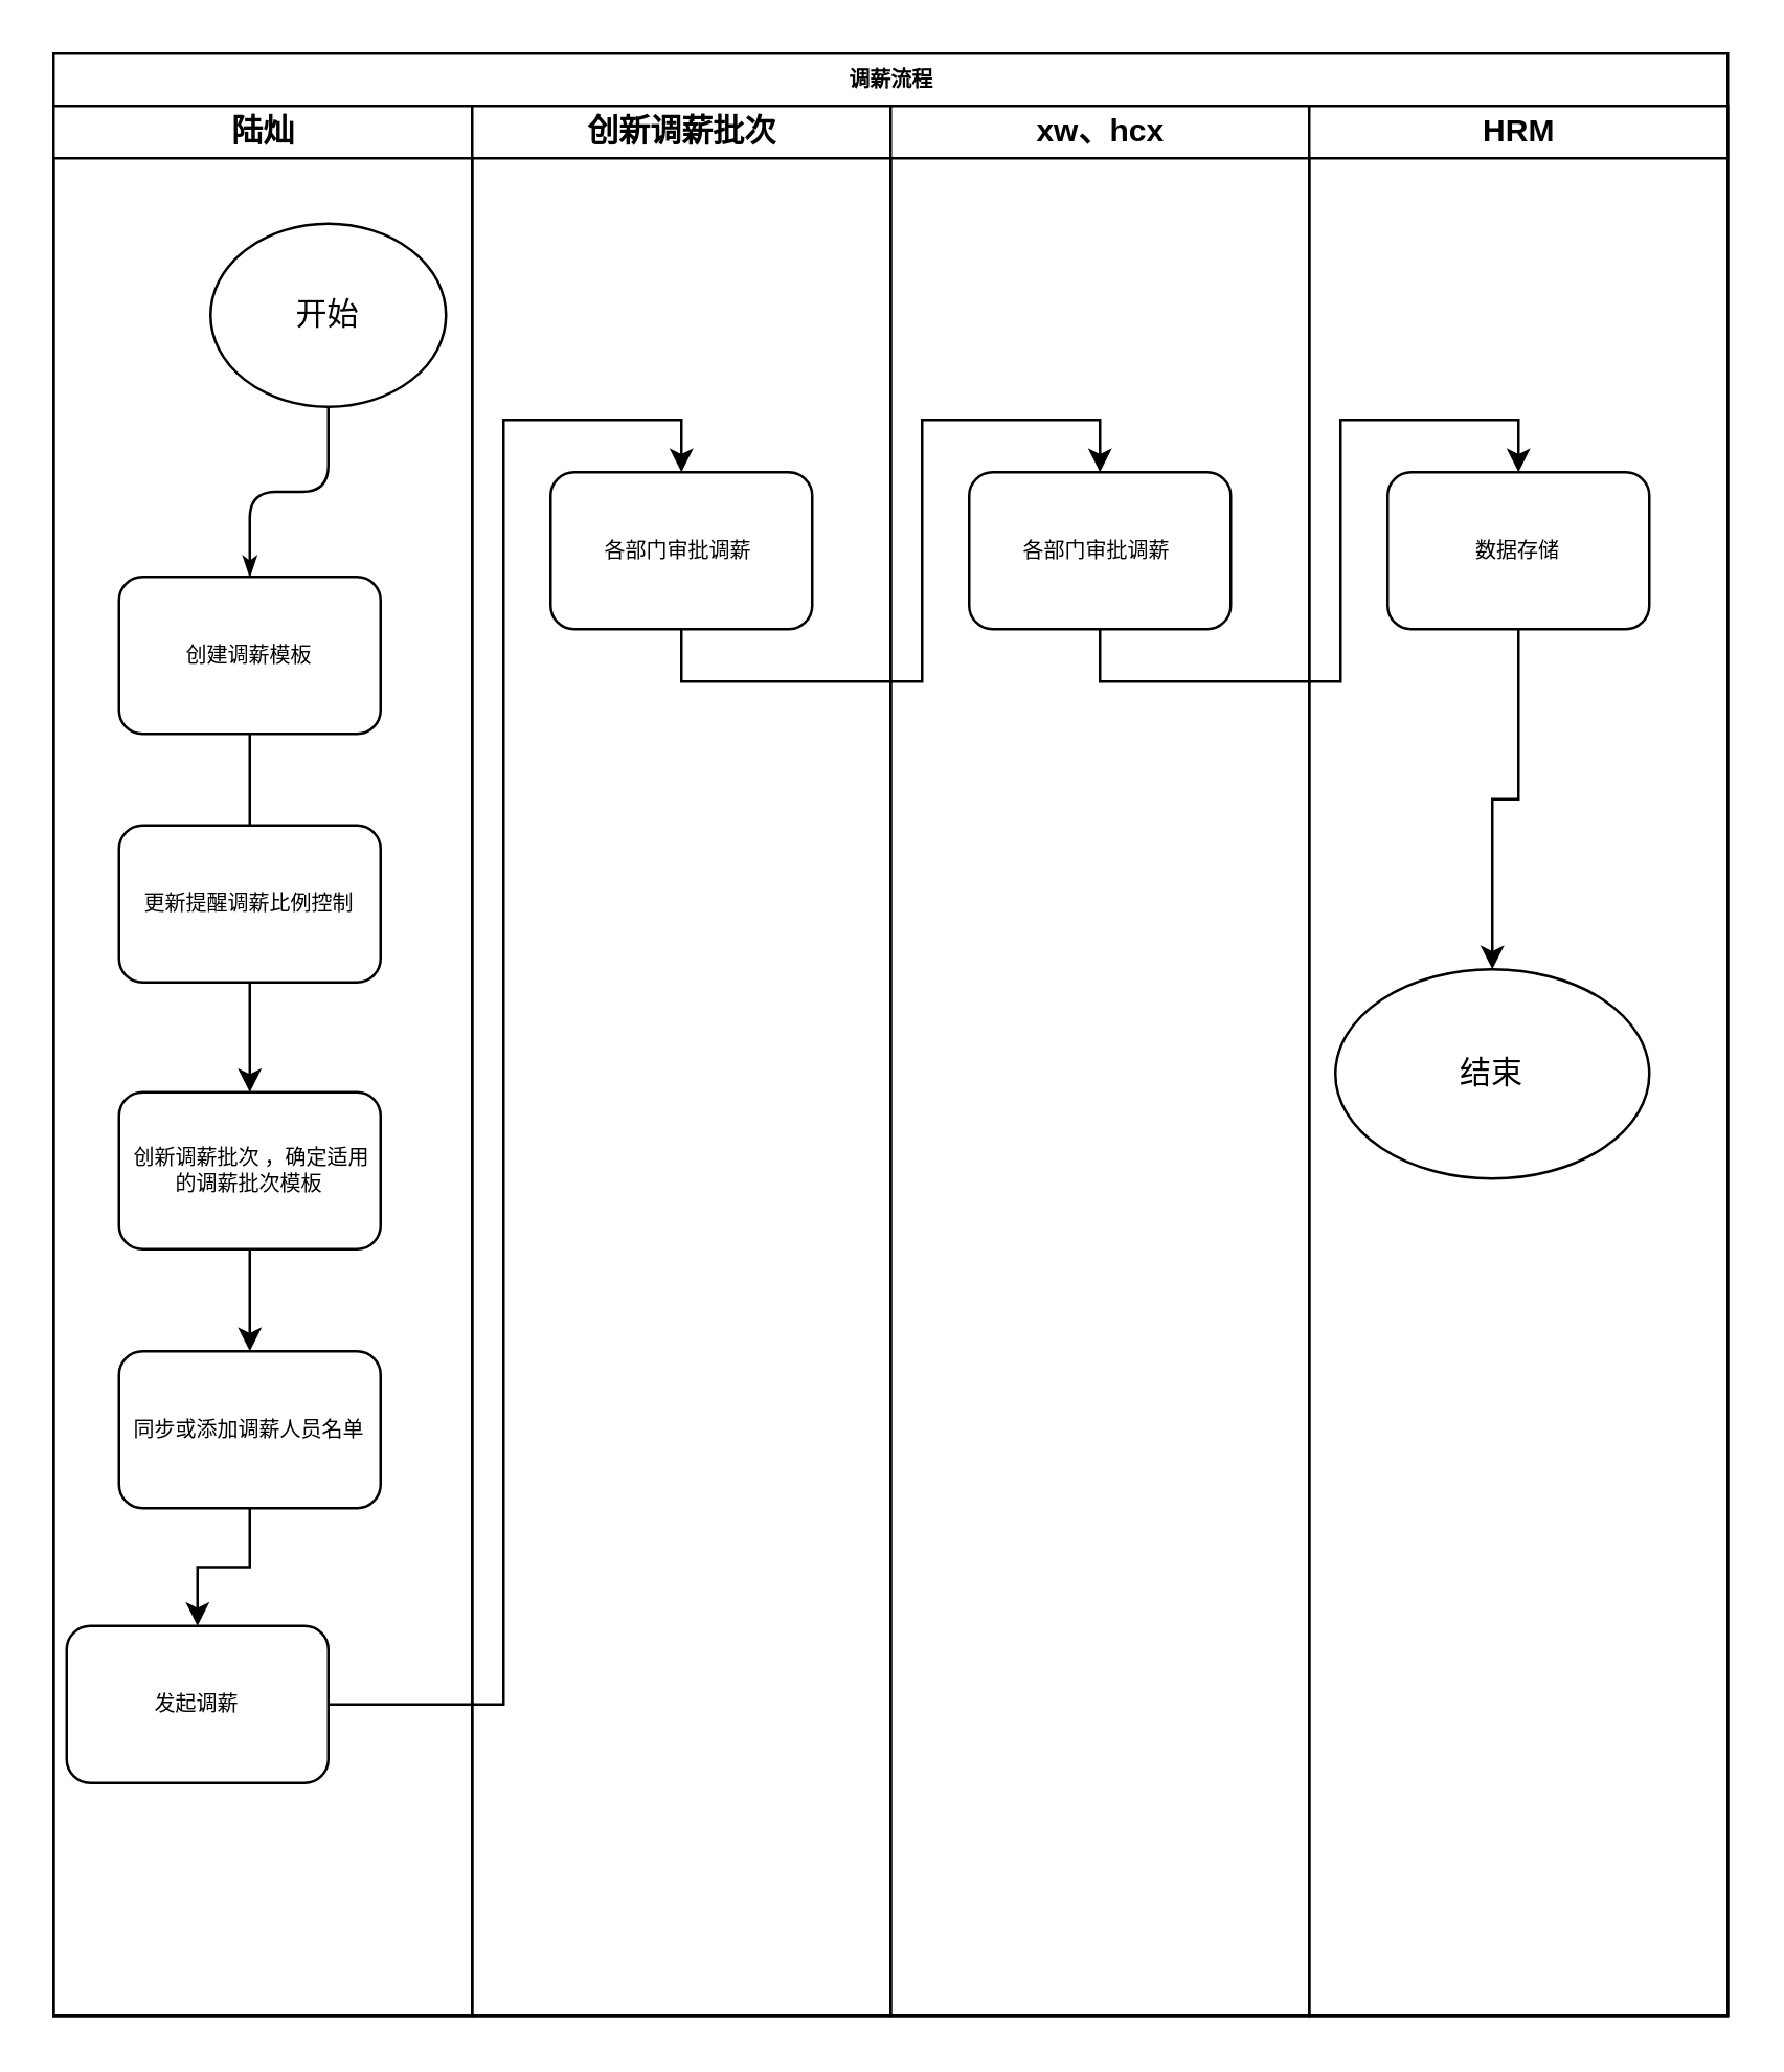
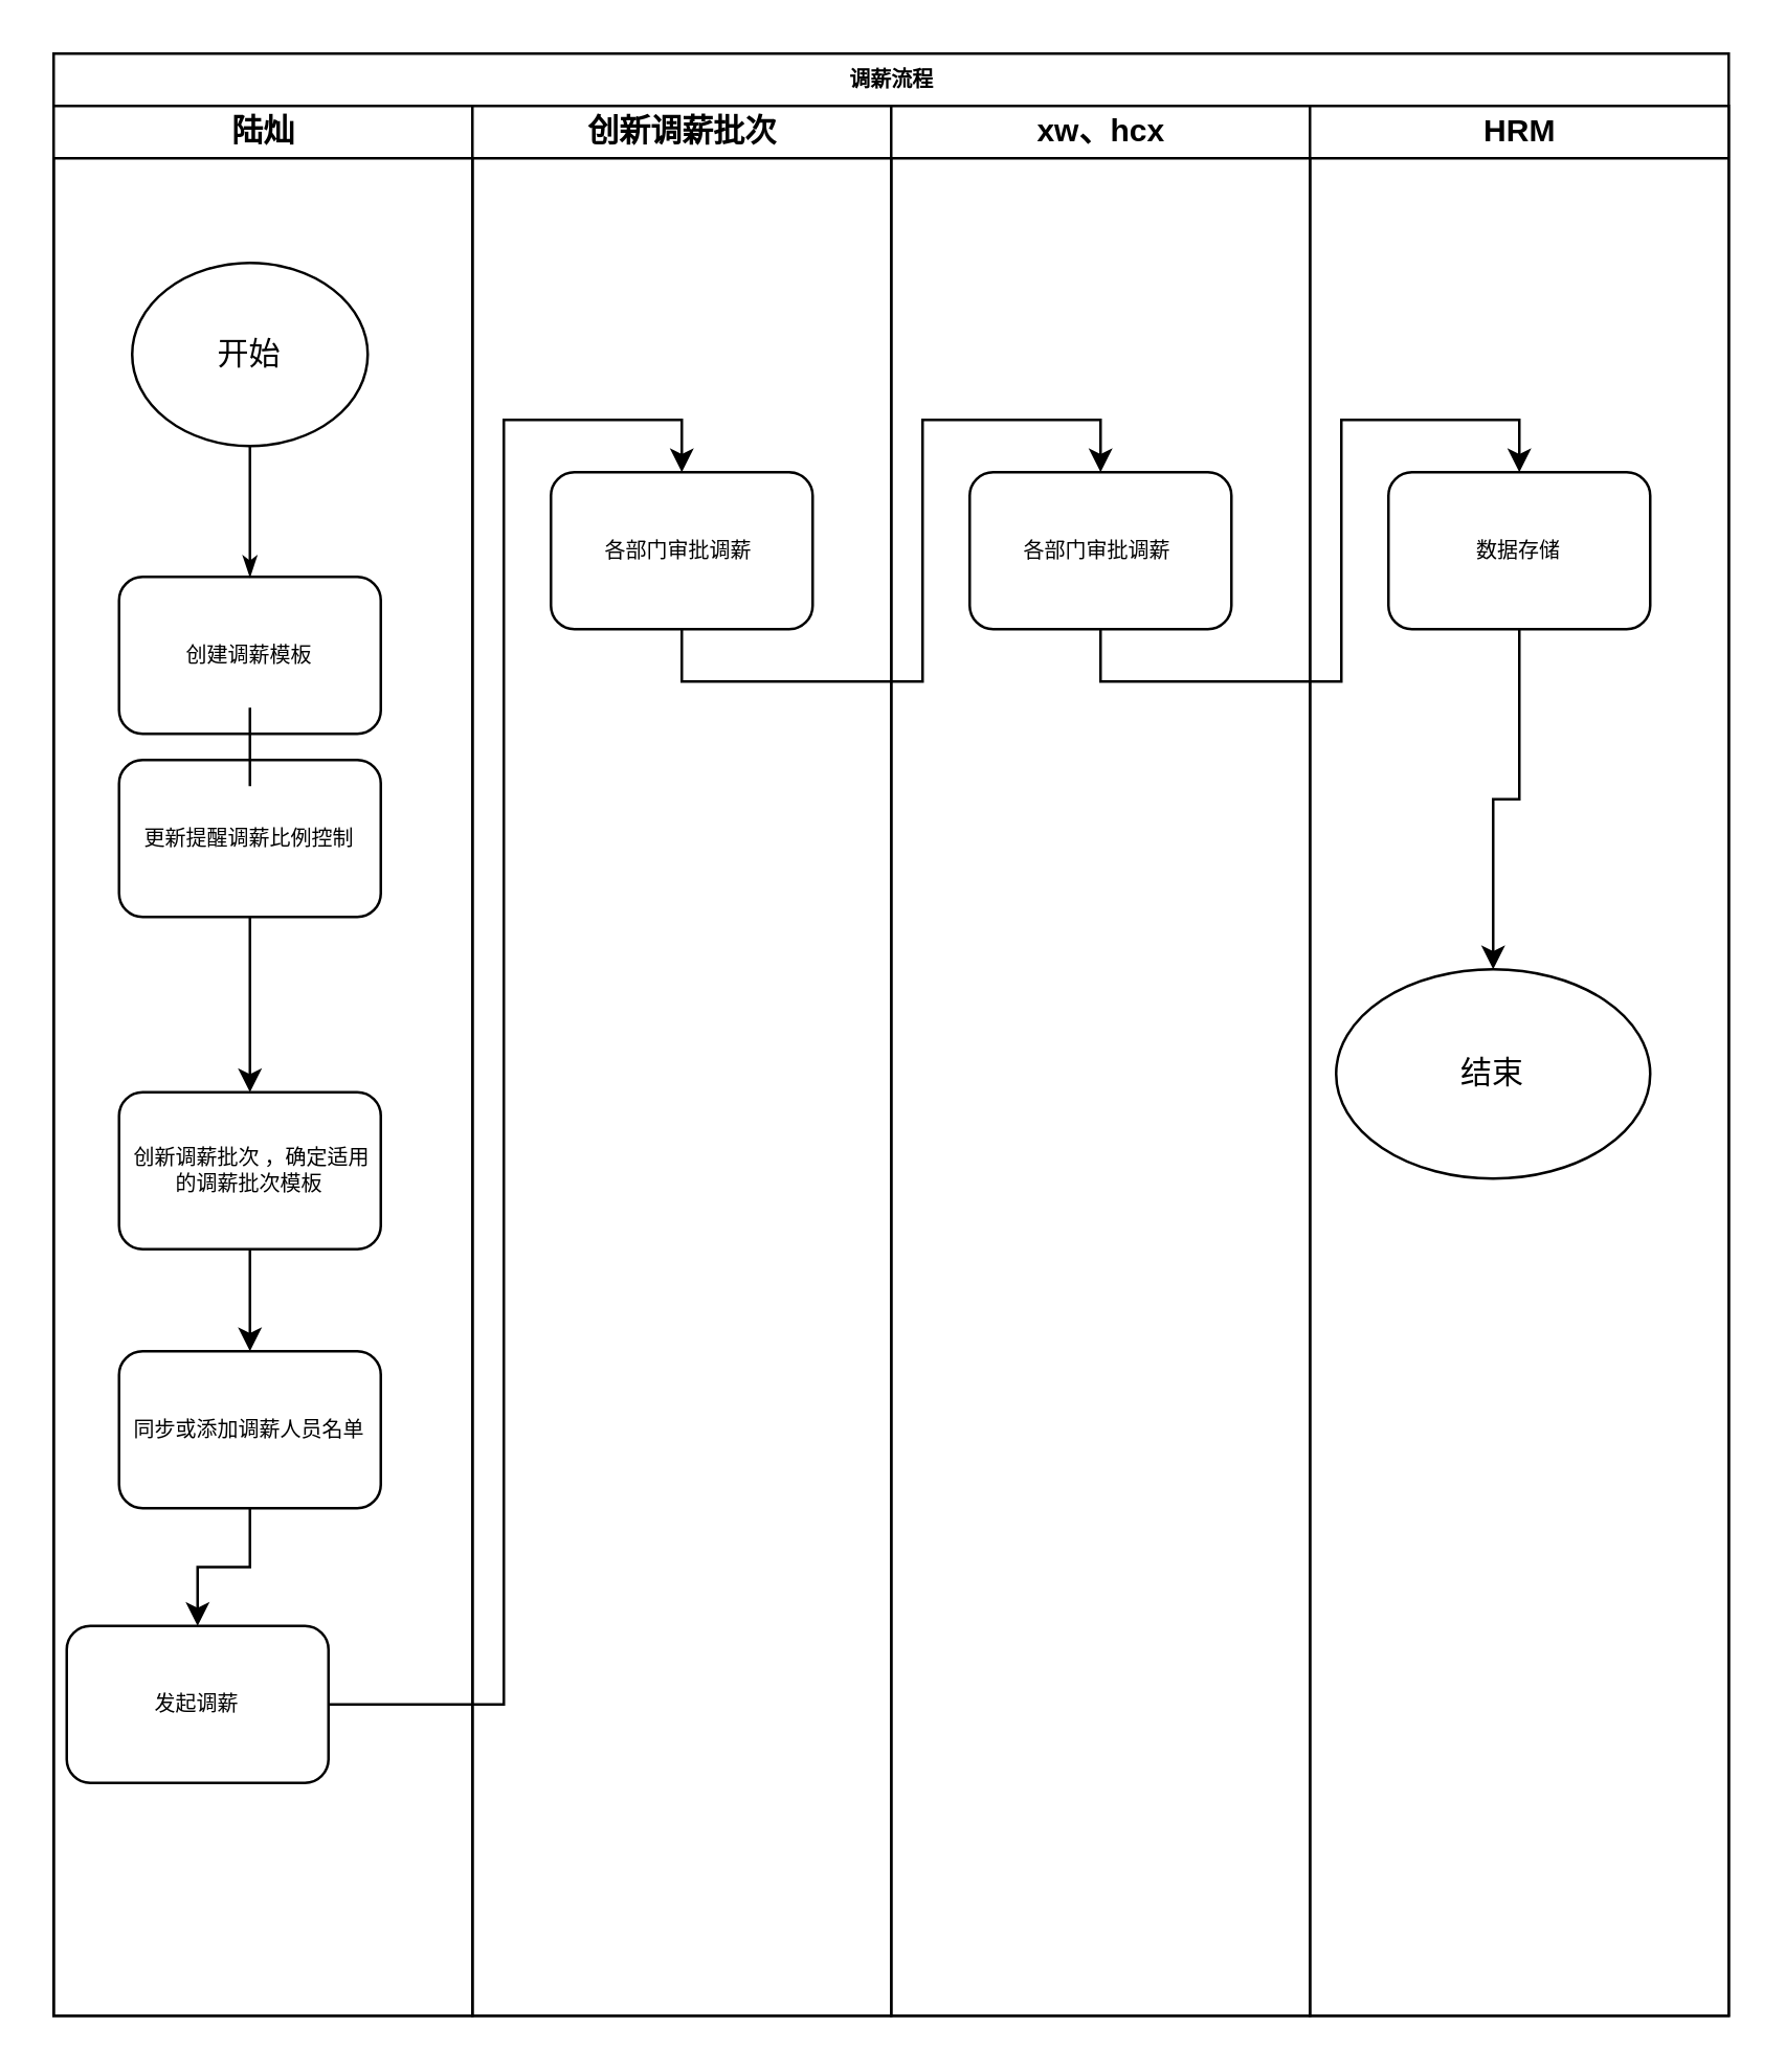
- <mxCell id="4" value="开始" style="ellipse;whiteSpace=wrap;html=1;" vertex="1" parent="3"><mxGeometry x="60" y="45" width="90" height="70" as="geometry" /></mxCell>
+ <mxCell id="4" value="开始" style="ellipse;whiteSpace=wrap;html=1;" vertex="1" parent="3"><mxGeometry x="30" y="60" width="90" height="70" as="geometry" /></mxCell>
- <mxCell id="19" value="更新提醒调薪比例控制" style="rounded=1;whiteSpace=wrap;html=1;shadow=0;labelBackgroundColor=none;strokeWidth=1;fontFamily=Verdana;fontSize=8;align=center;" vertex="1" parent="1"><mxGeometry x="45" y="315" width="100" height="60" as="geometry" /></mxCell>
+ <mxCell id="19" value="更新提醒调薪比例控制" style="rounded=1;whiteSpace=wrap;html=1;shadow=0;labelBackgroundColor=none;strokeWidth=1;fontFamily=Verdana;fontSize=8;align=center;" vertex="1" parent="1"><mxGeometry x="45" y="290" width="100" height="60" as="geometry" /></mxCell>
